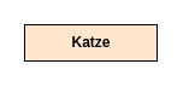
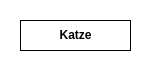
- <mxCell id="2" value="Katze" style="html=1;fontStyle=1;fillColor=#ffe6cc;" parent="1" vertex="1"><mxGeometry x="20" y="20" width="110" height="30" as="geometry" /></mxCell>
+ <mxCell id="2" value="Katze" style="html=1;fontStyle=1" parent="1" vertex="1"><mxGeometry x="20" y="20" width="110" height="30" as="geometry" /></mxCell>
